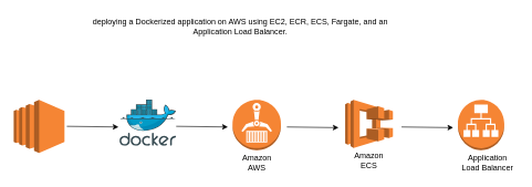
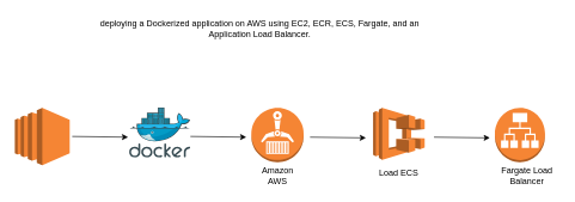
- <mxCell id="12" value="Amazon ECS" style="text;html=1;align=center;verticalAlign=middle;whiteSpace=wrap;rounded=0;" vertex="1" parent="1"><mxGeometry x="526" y="226" width="60" height="30" as="geometry" /></mxCell>
+ <mxCell id="12" value="Load ECS" style="text;html=1;align=center;verticalAlign=middle;whiteSpace=wrap;rounded=0;" vertex="1" parent="1"><mxGeometry x="526" y="226" width="60" height="30" as="geometry" /></mxCell>
- <mxCell id="13" value="Application Load Balancer" style="text;html=1;align=center;verticalAlign=middle;whiteSpace=wrap;rounded=0;" vertex="1" parent="1"><mxGeometry x="690" y="230" width="90" height="30" as="geometry" /></mxCell>
+ <mxCell id="13" value="Fargate Load Balancer" style="text;html=1;align=center;verticalAlign=middle;whiteSpace=wrap;rounded=0;" vertex="1" parent="1"><mxGeometry x="690" y="230" width="90" height="30" as="geometry" /></mxCell>
